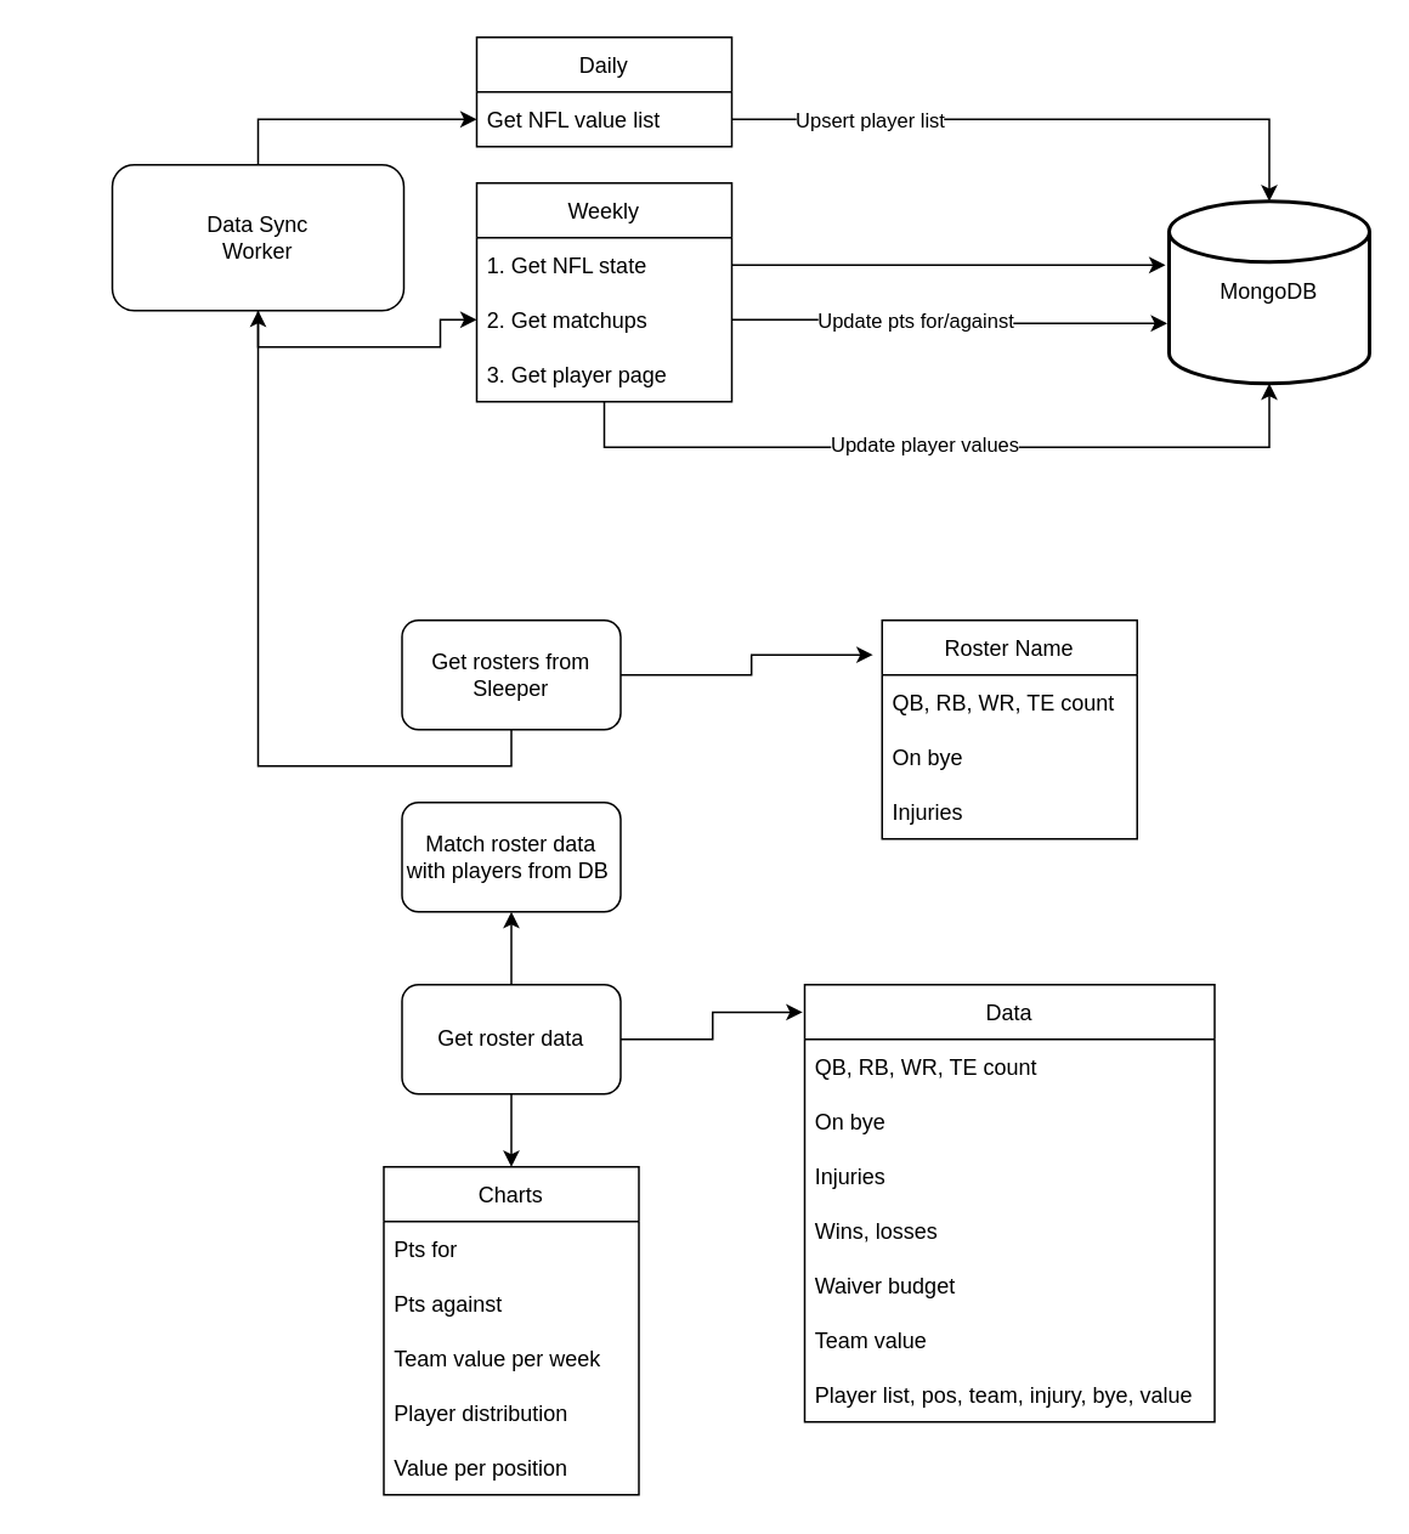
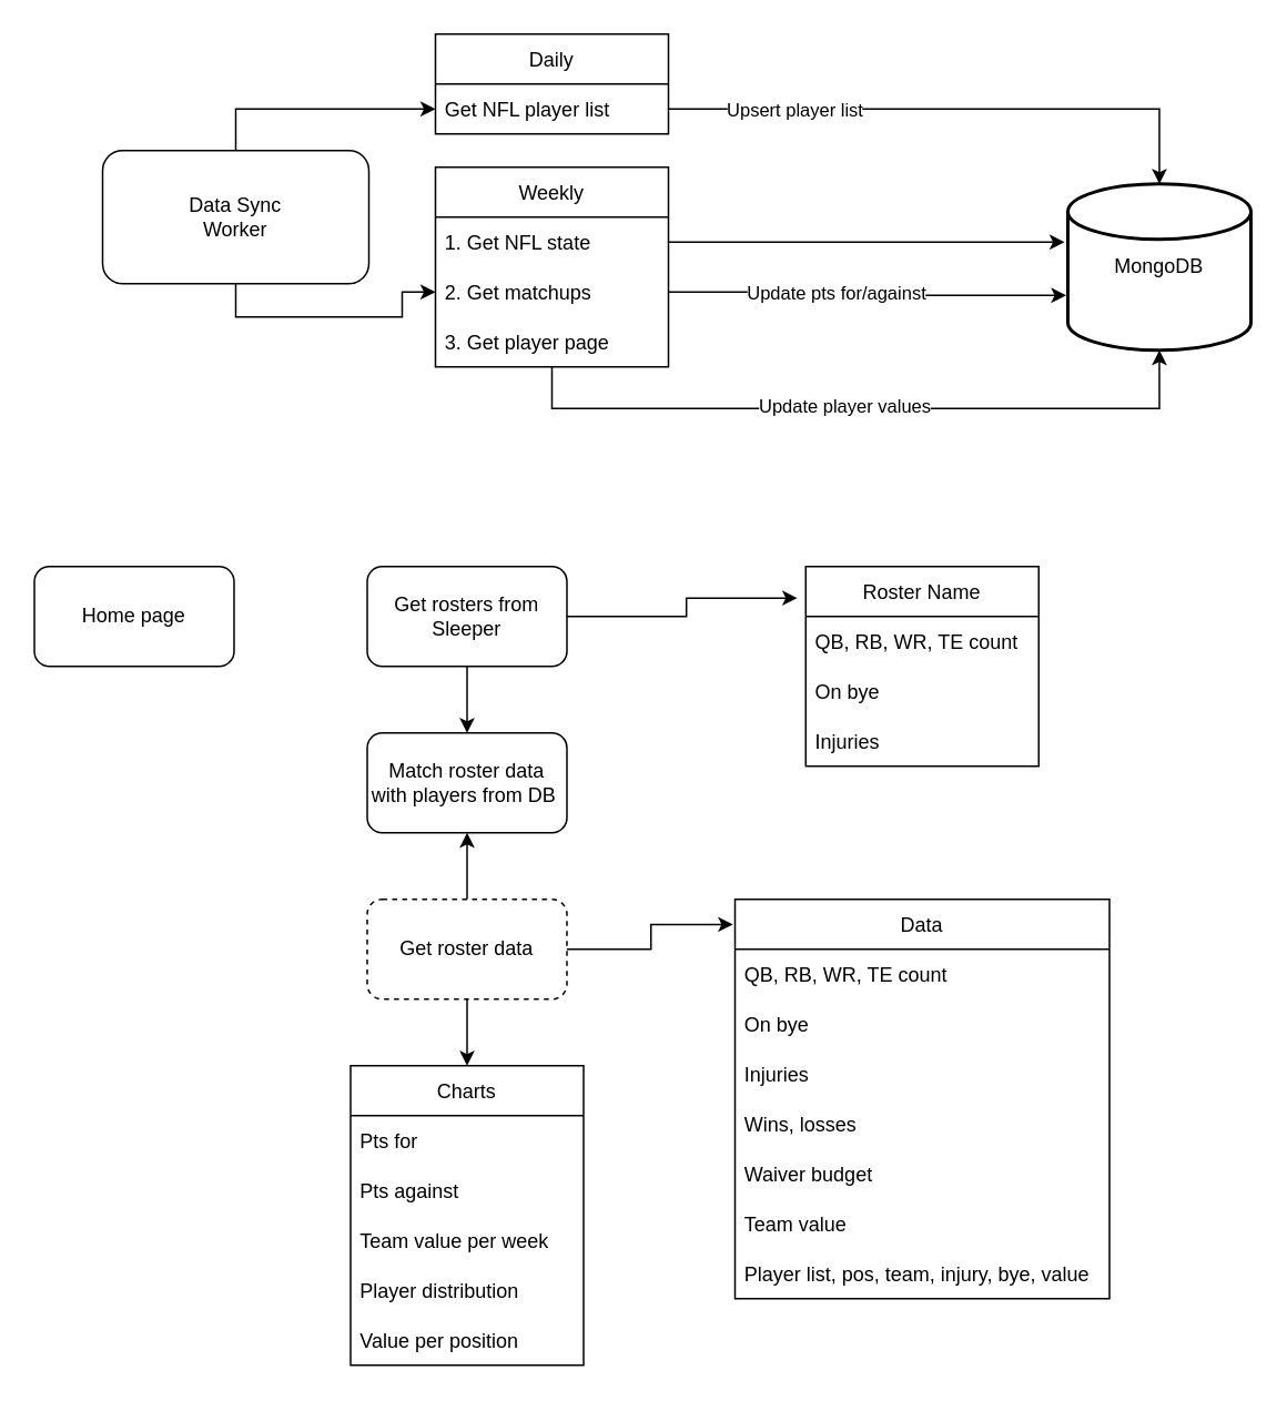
- <mxCell id="7" value="Get NFL value list" style="text;strokeColor=none;fillColor=none;align=left;verticalAlign=middle;spacingLeft=4;spacingRight=4;overflow=hidden;points=[[0,0.5],[1,0.5]];portConstraint=eastwest;rotatable=0;" vertex="1" parent="6"><mxGeometry y="30" width="140" height="30" as="geometry" /></mxCell>
+ <mxCell id="7" value="Get NFL player list" style="text;strokeColor=none;fillColor=none;align=left;verticalAlign=middle;spacingLeft=4;spacingRight=4;overflow=hidden;points=[[0,0.5],[1,0.5]];portConstraint=eastwest;rotatable=0;" vertex="1" parent="6"><mxGeometry y="30" width="140" height="30" as="geometry" /></mxCell>
+ <mxCell id="19" value="Home page" style="rounded=1;whiteSpace=wrap;html=1;" vertex="1" parent="1"><mxGeometry x="20" y="340" width="120" height="60" as="geometry" /></mxCell>
- <mxCell id="20" style="edgeStyle=orthogonalEdgeStyle;rounded=0;orthogonalLoop=1;jettySize=auto;html=1;exitX=0.5;exitY=1;exitDx=0;exitDy=0;" edge="1" parent="1" source="22" target="4"><mxGeometry relative="1" as="geometry" /></mxCell>
+ <mxCell id="20" style="edgeStyle=orthogonalEdgeStyle;rounded=0;orthogonalLoop=1;jettySize=auto;html=1;exitX=0.5;exitY=1;exitDx=0;exitDy=0;entryX=0.5;entryY=0;entryDx=0;entryDy=0;" edge="1" parent="1" source="22" target="23"><mxGeometry relative="1" as="geometry" /></mxCell>
- <mxCell id="31" value="Get roster data" style="rounded=1;whiteSpace=wrap;html=1;" vertex="1" parent="1"><mxGeometry x="220" y="540" width="120" height="60" as="geometry" /></mxCell>
+ <mxCell id="31" value="Get roster data" style="rounded=1;whiteSpace=wrap;html=1;dashed=1;" vertex="1" parent="1"><mxGeometry x="220" y="540" width="120" height="60" as="geometry" /></mxCell>
